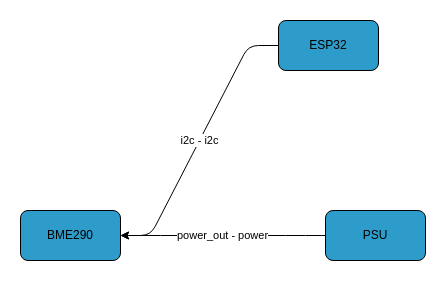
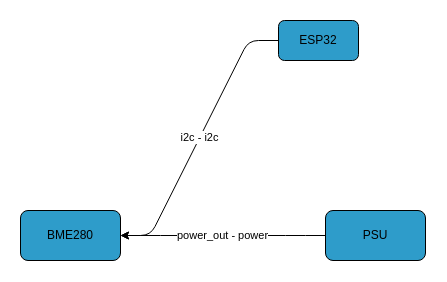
- <mxCell id="3" value="ESP32" style="rounded=1;shape=rectangle;whiteSpace=wrap;html=1;fillColor=#2E9CCA;" parent="1" vertex="1"><mxGeometry x="278" y="20" width="100" height="50" as="geometry" /></mxCell>
+ <mxCell id="3" value="ESP32" style="rounded=1;shape=rectangle;whiteSpace=wrap;html=1;fillColor=#2E9CCA;" parent="1" vertex="1"><mxGeometry x="278" y="20" width="80" height="40" as="geometry" /></mxCell>
- <mxCell id="4" value="BME290" style="rounded=1;shape=rectangle;whiteSpace=wrap;html=1;fillColor=#2E9CCA;" parent="1" vertex="1"><mxGeometry x="20" y="210" width="100" height="50" as="geometry" /></mxCell>
+ <mxCell id="4" value="BME280" style="rounded=1;shape=rectangle;whiteSpace=wrap;html=1;fillColor=#2E9CCA;" parent="1" vertex="1"><mxGeometry x="20" y="210" width="100" height="50" as="geometry" /></mxCell>
